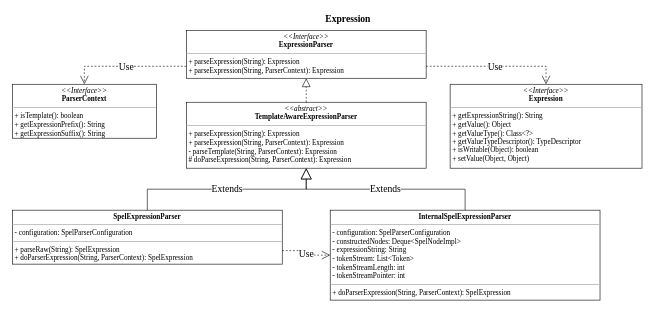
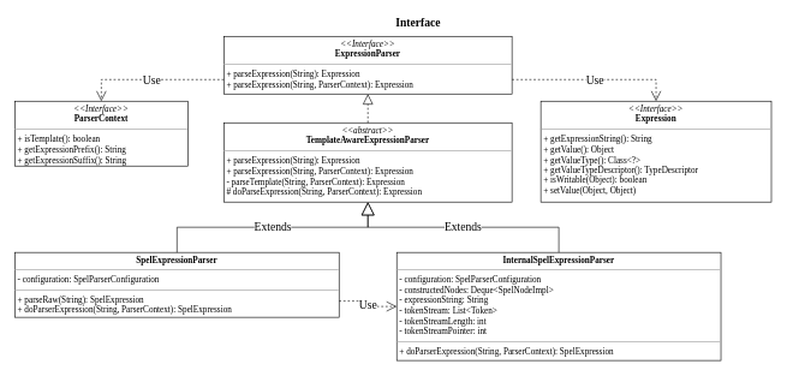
- <mxCell id="4" value="Expression" style="text;html=1;strokeColor=none;fillColor=none;align=center;verticalAlign=middle;whiteSpace=wrap;rounded=0;fontFamily=Lucida Console;fontSize=16;fontStyle=1" vertex="1" parent="1"><mxGeometry x="520" y="20" width="120" height="20" as="geometry" /></mxCell>
+ <mxCell id="4" value="Interface" style="text;html=1;strokeColor=none;fillColor=none;align=center;verticalAlign=middle;whiteSpace=wrap;rounded=0;fontFamily=Lucida Console;fontSize=16;fontStyle=1" vertex="1" parent="1"><mxGeometry x="520" y="20" width="120" height="20" as="geometry" /></mxCell>
